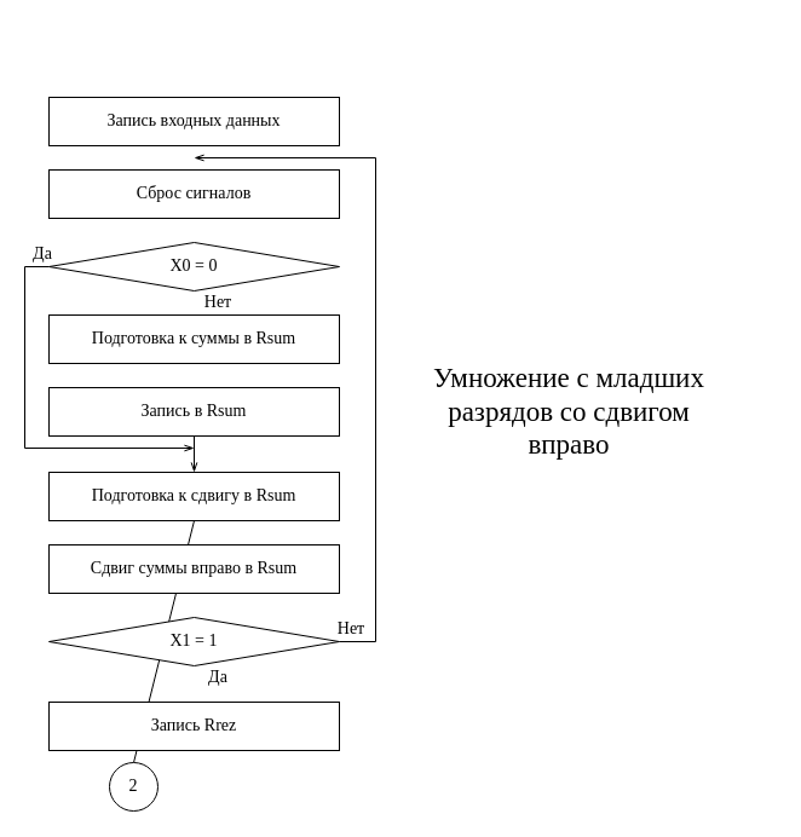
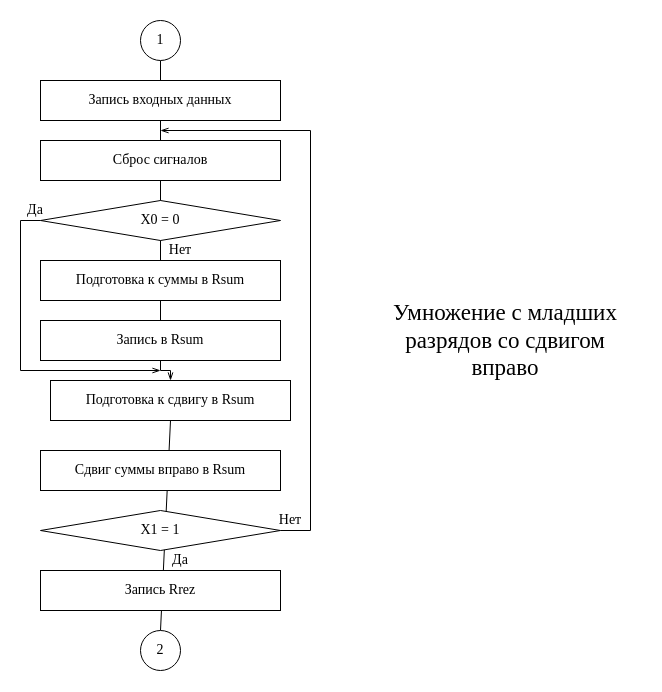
+ <mxCell id="4" value="1" style="ellipse;whiteSpace=wrap;html=1;aspect=fixed;rounded=0;fontFamily=Times New Roman;fontSize=14;" parent="1" vertex="1"><mxGeometry x="140" y="20" width="40" height="40" as="geometry" /></mxCell>
+ <mxCell id="3" value="" style="endArrow=none;html=1;rounded=0;fontFamily=Times New Roman;fontSize=14;exitX=0.5;exitY=0;exitDx=0;exitDy=0;entryX=0.5;entryY=1;entryDx=0;entryDy=0;" parent="1" source="9" target="4" edge="1"><mxGeometry width="50" height="50" relative="1" as="geometry"><mxPoint x="160" y="680" as="sourcePoint" /><mxPoint x="160" y="670" as="targetPoint" /></mxGeometry></mxCell>
- <mxCell id="22" value="Умножение с младших разрядов со сдвигом вправо" style="text;html=1;strokeColor=none;fillColor=none;align=center;verticalAlign=middle;whiteSpace=wrap;rounded=0;fontSize=23;fontFamily=Times New Roman;" vertex="1" parent="1"><mxGeometry x="335" y="240" width="270" height="200" as="geometry" /></mxCell>
+ <mxCell id="22" value="Умножение с младших разрядов со сдвигом вправо" style="text;html=1;strokeColor=none;fillColor=none;align=center;verticalAlign=middle;whiteSpace=wrap;rounded=0;fontSize=23;fontFamily=Times New Roman;" vertex="1" parent="1"><mxGeometry x="370" y="240" width="270" height="200" as="geometry" /></mxCell>
- <mxCell id="10" value="Подготовка к сдвигу в Rsum" style="rounded=0;whiteSpace=wrap;html=1;fontSize=14;fontFamily=Times New Roman;" parent="1" vertex="1"><mxGeometry x="40" y="390" width="240" height="40" as="geometry" /></mxCell>
+ <mxCell id="10" value="Подготовка к сдвигу в Rsum" style="rounded=0;whiteSpace=wrap;html=1;fontSize=14;fontFamily=Times New Roman;" parent="1" vertex="1"><mxGeometry x="50" y="380" width="240" height="40" as="geometry" /></mxCell>
- <mxCell id="14" value="Запись Rrez" style="rounded=0;whiteSpace=wrap;html=1;fontSize=14;fontFamily=Times New Roman;" parent="1" vertex="1"><mxGeometry x="40" y="580" width="240" height="40" as="geometry" /></mxCell>
+ <mxCell id="14" value="Запись Rrez" style="rounded=0;whiteSpace=wrap;html=1;fontSize=14;fontFamily=Times New Roman;" parent="1" vertex="1"><mxGeometry x="40" y="570" width="240" height="40" as="geometry" /></mxCell>
- <mxCell id="15" value="2" style="ellipse;whiteSpace=wrap;html=1;aspect=fixed;rounded=0;fontFamily=Times New Roman;fontSize=14;" parent="1" vertex="1"><mxGeometry x="90" y="630" width="40" height="40" as="geometry" /></mxCell>
+ <mxCell id="15" value="2" style="ellipse;whiteSpace=wrap;html=1;aspect=fixed;rounded=0;fontFamily=Times New Roman;fontSize=14;" parent="1" vertex="1"><mxGeometry x="140" y="630" width="40" height="40" as="geometry" /></mxCell>
